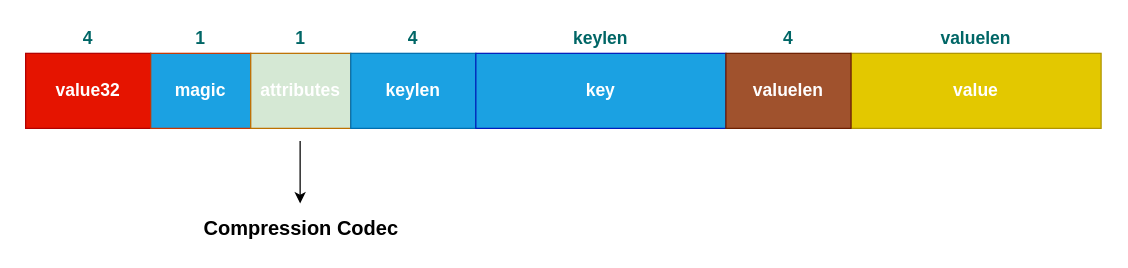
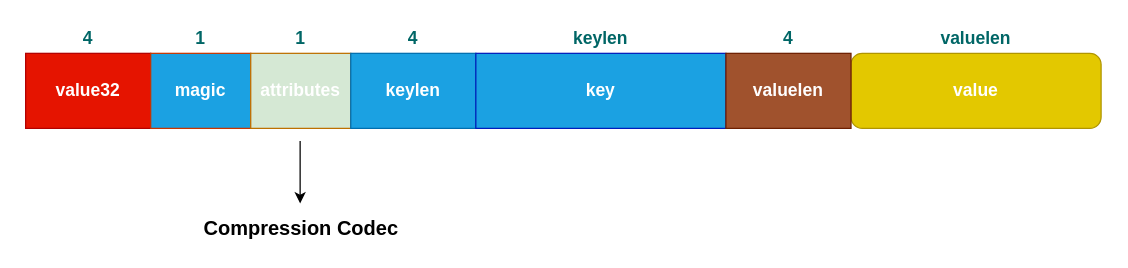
- <mxCell id="10" value="value" style="rounded=0;whiteSpace=wrap;html=1;fontSize=14;fillColor=#e3c800;strokeColor=#B09500;fontColor=#ffffff;fontStyle=1" vertex="1" parent="1"><mxGeometry x="680" y="42" width="200" height="60" as="geometry" /></mxCell>
+ <mxCell id="10" value="value" style="whiteSpace=wrap;html=1;fontSize=14;fillColor=#e3c800;strokeColor=#B09500;fontColor=#ffffff;fontStyle=1;rounded=1;" vertex="1" parent="1"><mxGeometry x="680" y="42" width="200" height="60" as="geometry" /></mxCell>
